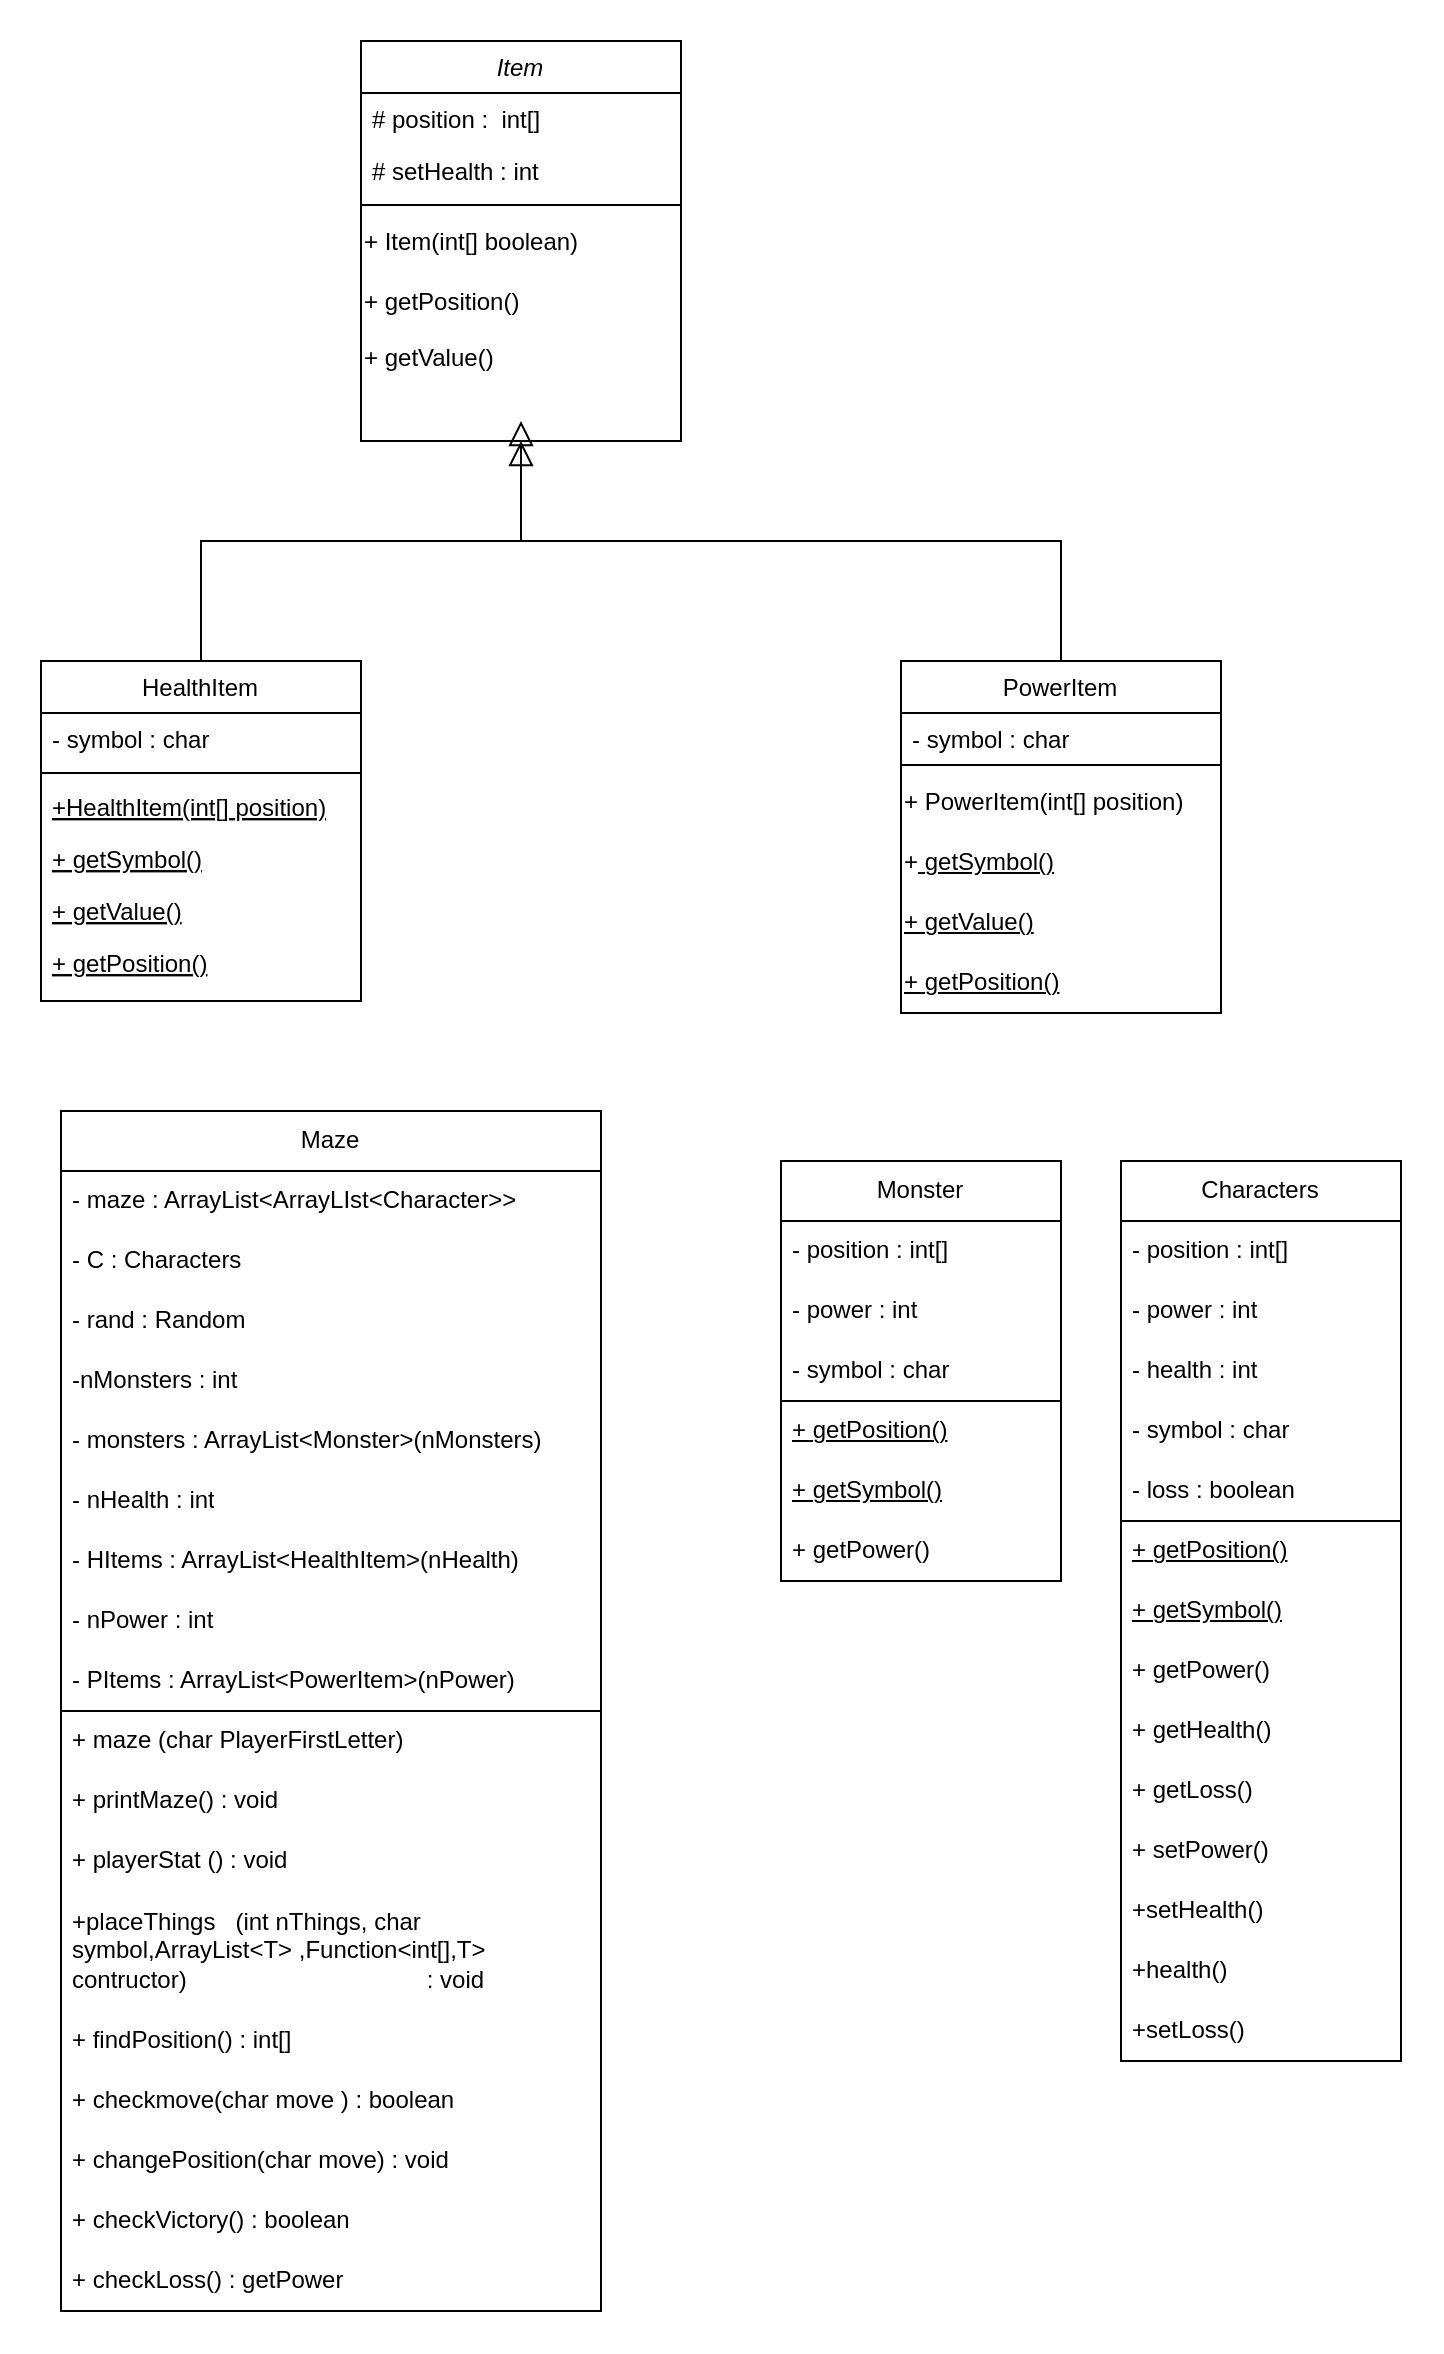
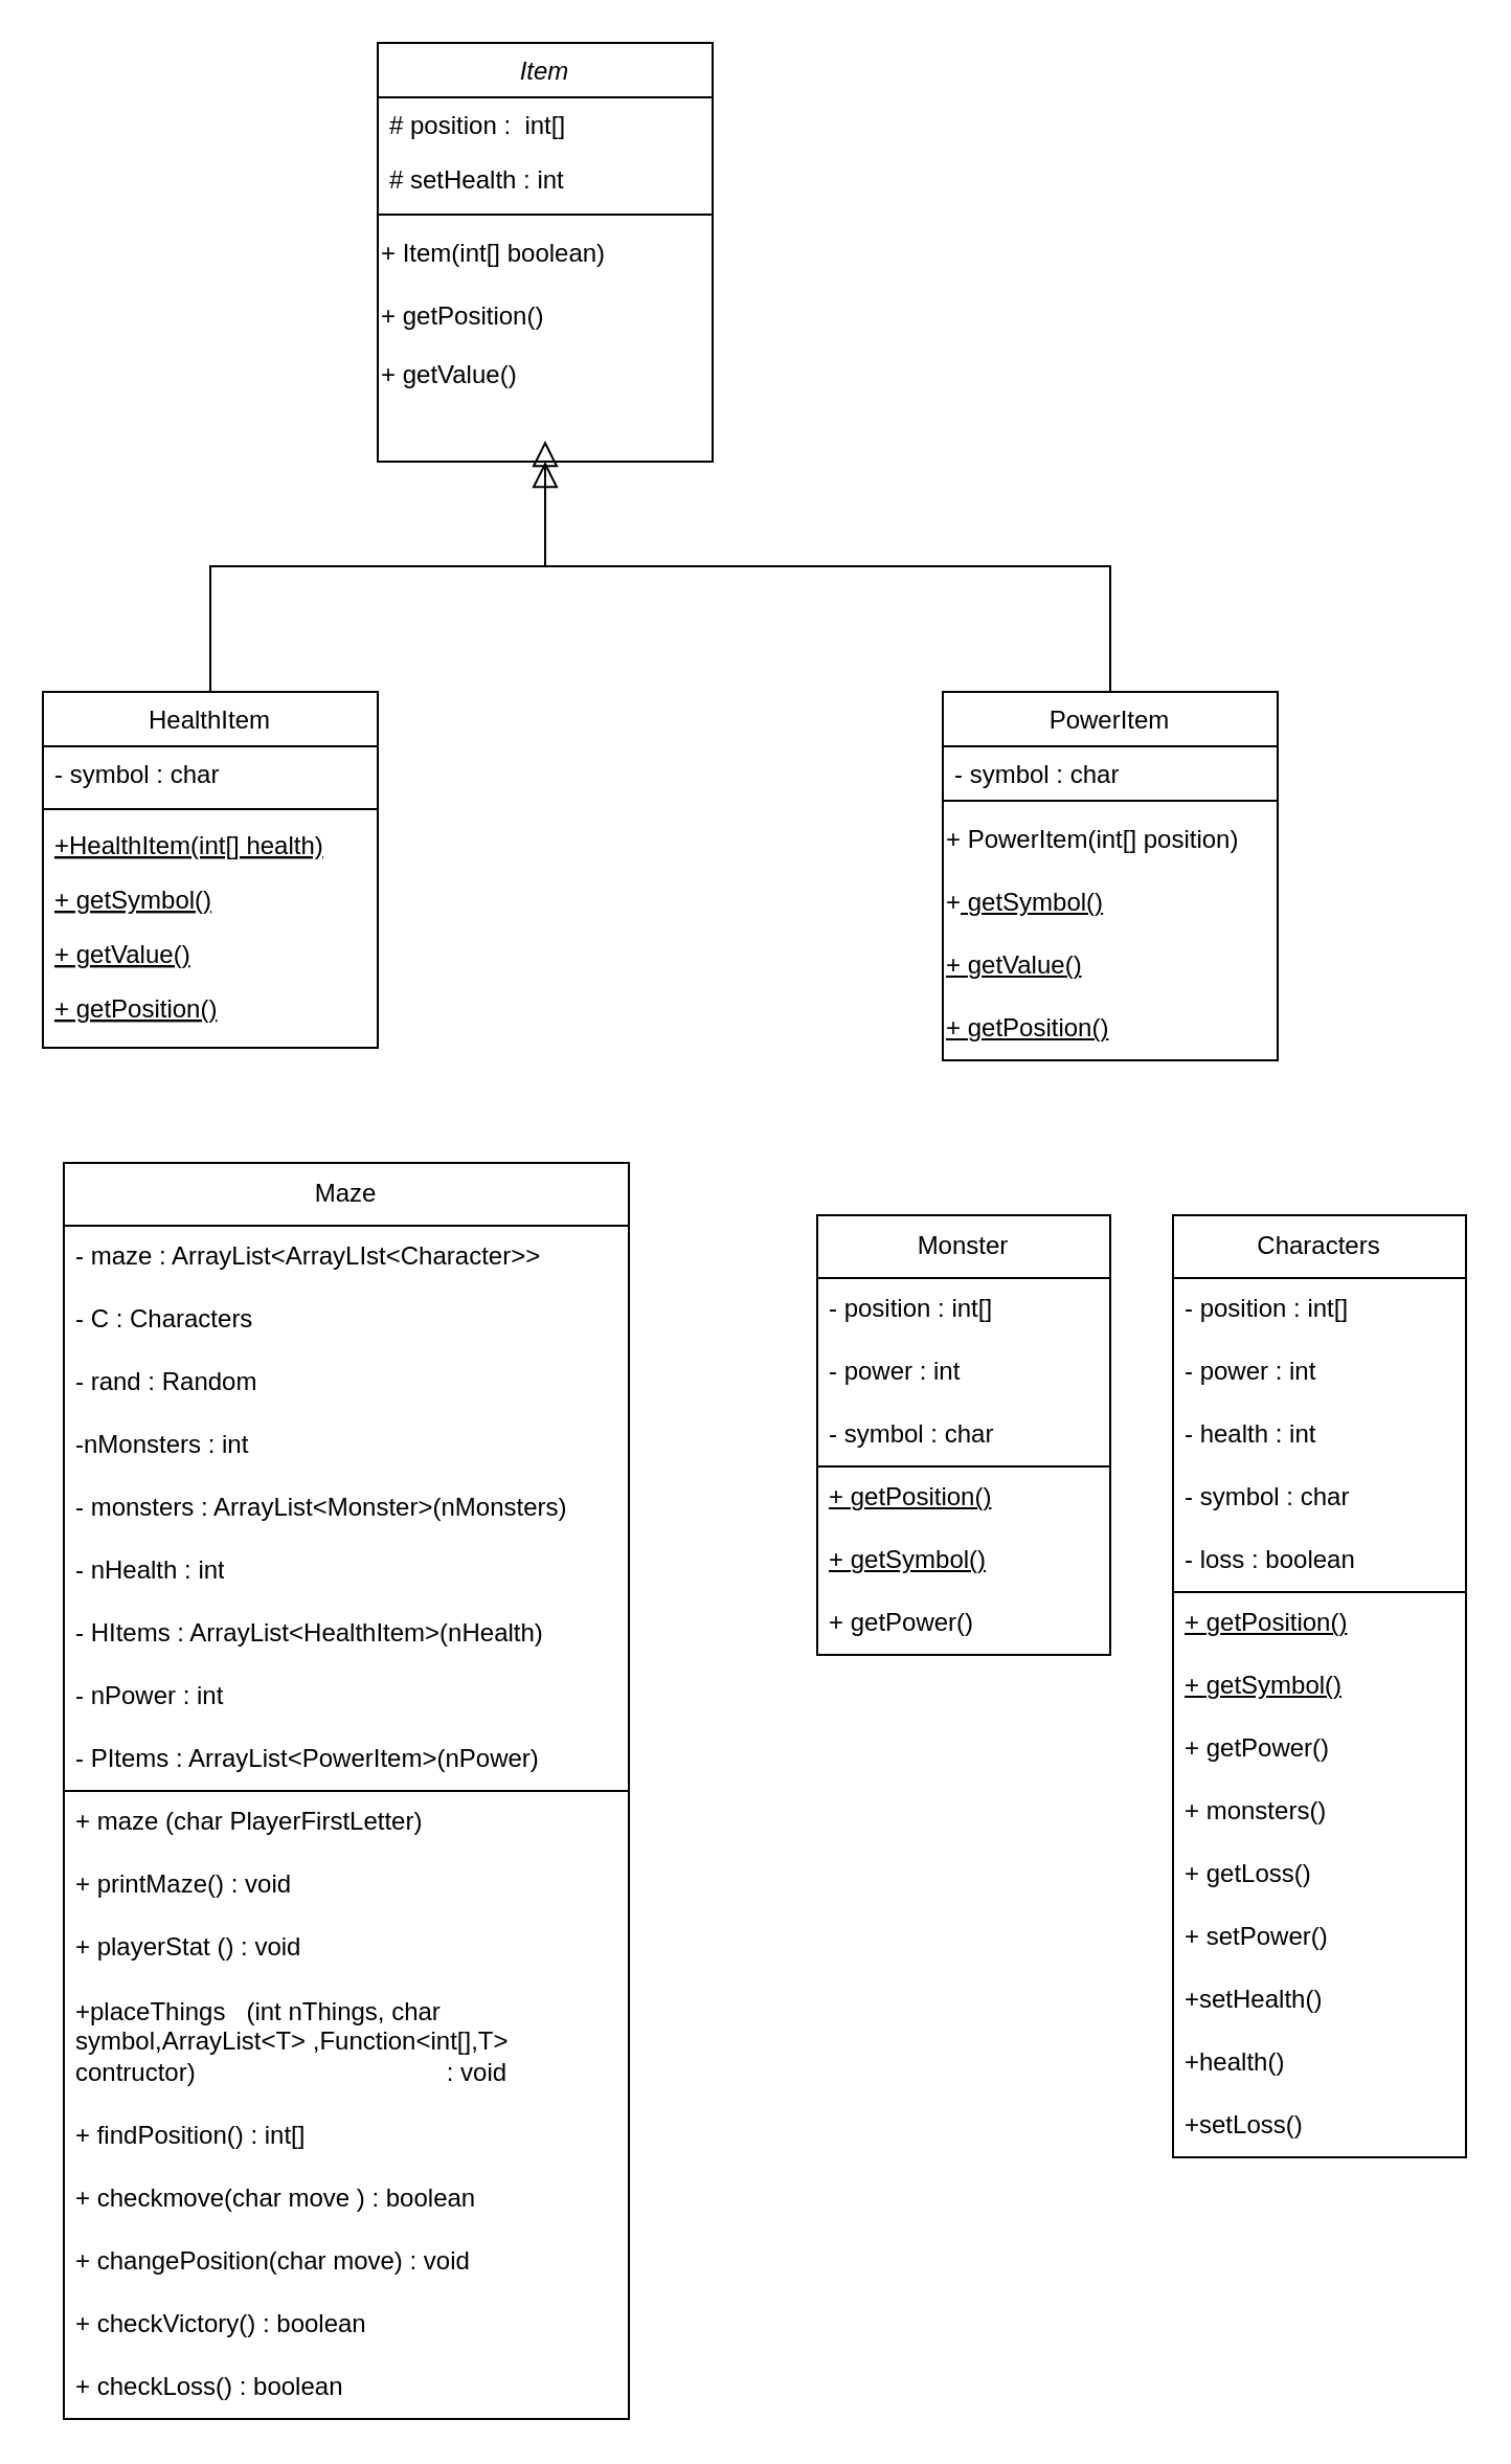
- <mxCell id="12" value="+HealthItem(int[] position)" style="text;align=left;verticalAlign=top;spacingLeft=4;spacingRight=4;overflow=hidden;rotatable=0;points=[[0,0.5],[1,0.5]];portConstraint=eastwest;fontStyle=4" vertex="1" parent="9"><mxGeometry y="60" width="160" height="26" as="geometry" /></mxCell>
+ <mxCell id="12" value="+HealthItem(int[] health)" style="text;align=left;verticalAlign=top;spacingLeft=4;spacingRight=4;overflow=hidden;rotatable=0;points=[[0,0.5],[1,0.5]];portConstraint=eastwest;fontStyle=4" vertex="1" parent="9"><mxGeometry y="60" width="160" height="26" as="geometry" /></mxCell>
- <mxCell id="35" value="+ getHealth()" style="text;strokeColor=none;fillColor=none;align=left;verticalAlign=middle;spacingLeft=4;spacingRight=4;overflow=hidden;points=[[0,0.5],[1,0.5]];portConstraint=eastwest;rotatable=0;whiteSpace=wrap;html=1;" vertex="1" parent="25"><mxGeometry y="270" width="140" height="30" as="geometry" /></mxCell>
+ <mxCell id="35" value="+ monsters()" style="text;strokeColor=none;fillColor=none;align=left;verticalAlign=middle;spacingLeft=4;spacingRight=4;overflow=hidden;points=[[0,0.5],[1,0.5]];portConstraint=eastwest;rotatable=0;whiteSpace=wrap;html=1;" vertex="1" parent="25"><mxGeometry y="270" width="140" height="30" as="geometry" /></mxCell>
- <mxCell id="69" value="+ checkLoss() : getPower" style="text;strokeColor=none;fillColor=none;align=left;verticalAlign=middle;spacingLeft=4;spacingRight=4;overflow=hidden;points=[[0,0.5],[1,0.5]];portConstraint=eastwest;rotatable=0;whiteSpace=wrap;html=1;" vertex="1" parent="49"><mxGeometry y="570" width="270" height="30" as="geometry" /></mxCell>
+ <mxCell id="69" value="+ checkLoss() : boolean" style="text;strokeColor=none;fillColor=none;align=left;verticalAlign=middle;spacingLeft=4;spacingRight=4;overflow=hidden;points=[[0,0.5],[1,0.5]];portConstraint=eastwest;rotatable=0;whiteSpace=wrap;html=1;" vertex="1" parent="49"><mxGeometry y="570" width="270" height="30" as="geometry" /></mxCell>
